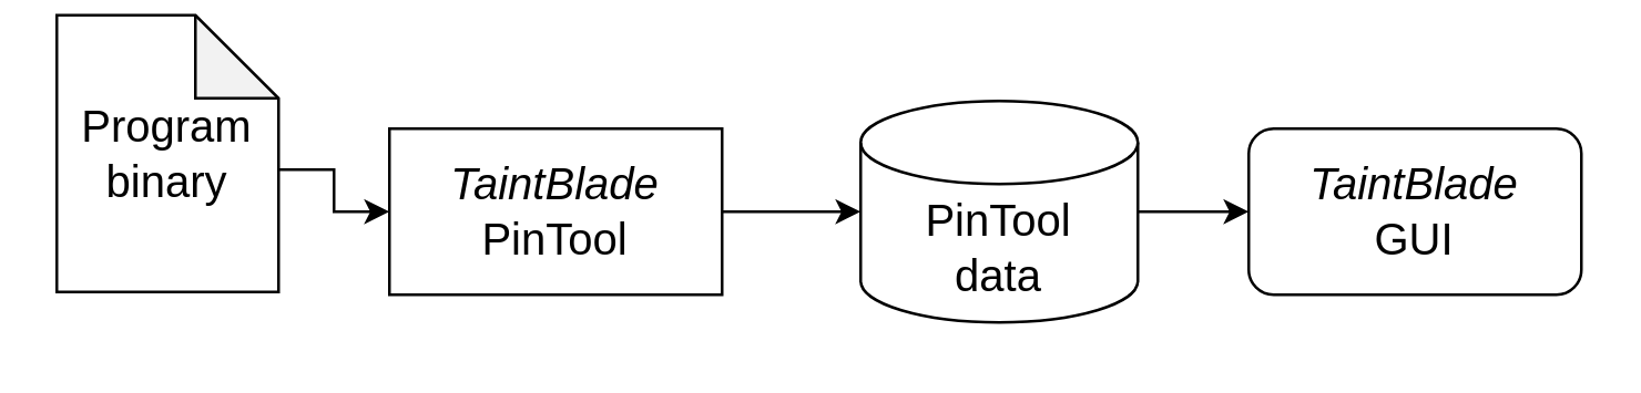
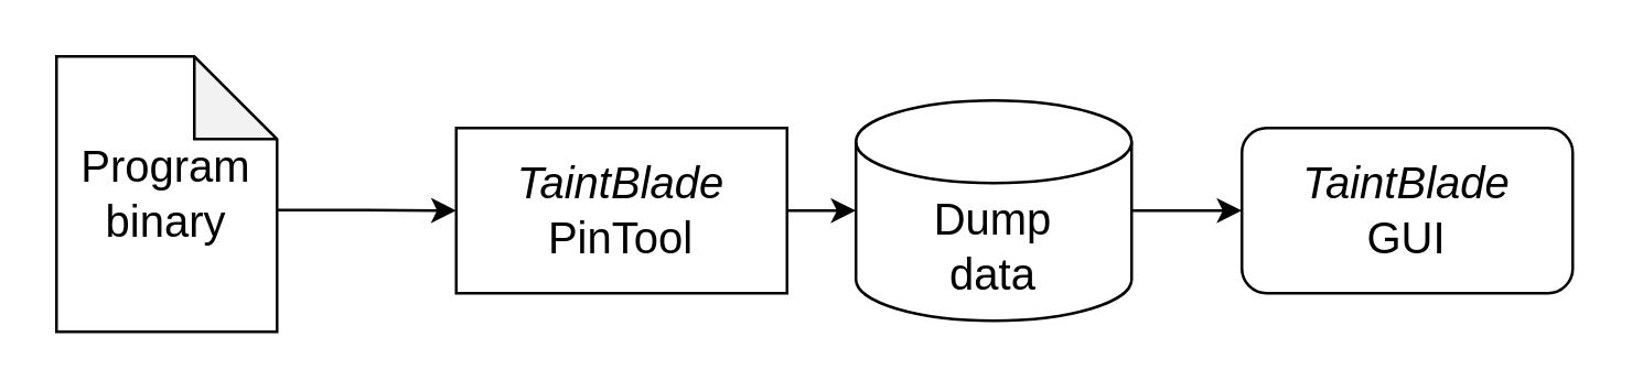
- <mxCell id="3" value="&lt;font style=&quot;font-size: 16px;&quot;&gt;Program binary&lt;/font&gt;" style="shape=note;whiteSpace=wrap;html=1;backgroundOutline=1;darkOpacity=0.05;" vertex="1" parent="1"><mxGeometry x="20" y="5" width="80" height="100" as="geometry" /></mxCell>
+ <mxCell id="3" value="&lt;font style=&quot;font-size: 16px;&quot;&gt;Program binary&lt;/font&gt;" style="shape=note;whiteSpace=wrap;html=1;backgroundOutline=1;darkOpacity=0.05;" vertex="1" parent="1"><mxGeometry x="20" y="20" width="80" height="100" as="geometry" /></mxCell>
- <mxCell id="5" value="&lt;i&gt;TaintBlade&lt;/i&gt;&lt;br&gt;PinTool" style="rounded=0;whiteSpace=wrap;html=1;fontSize=16;" vertex="1" parent="1"><mxGeometry x="140" y="46" width="120" height="60" as="geometry" /></mxCell>
+ <mxCell id="5" value="&lt;i&gt;TaintBlade&lt;/i&gt;&lt;br&gt;PinTool" style="rounded=0;whiteSpace=wrap;html=1;fontSize=16;" vertex="1" parent="1"><mxGeometry x="165" y="46" width="120" height="60" as="geometry" /></mxCell>
- <mxCell id="7" value="PinTool&lt;br&gt;data" style="shape=cylinder3;whiteSpace=wrap;html=1;boundedLbl=1;backgroundOutline=1;size=15;fontSize=16;" vertex="1" parent="1"><mxGeometry x="310" y="36" width="100" height="80" as="geometry" /></mxCell>
+ <mxCell id="7" value="Dump&lt;br&gt;data" style="shape=cylinder3;whiteSpace=wrap;html=1;boundedLbl=1;backgroundOutline=1;size=15;fontSize=16;" vertex="1" parent="1"><mxGeometry x="310" y="36" width="100" height="80" as="geometry" /></mxCell>
